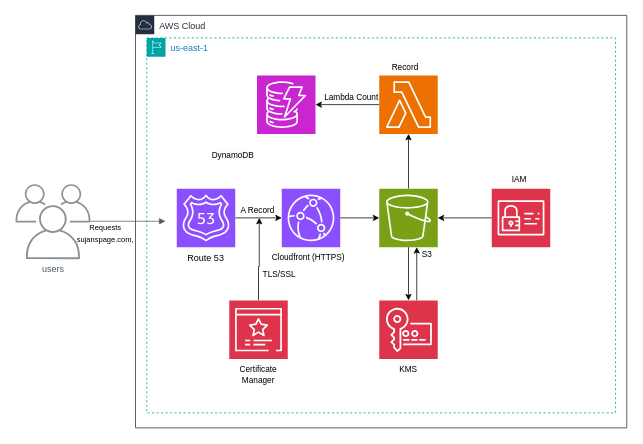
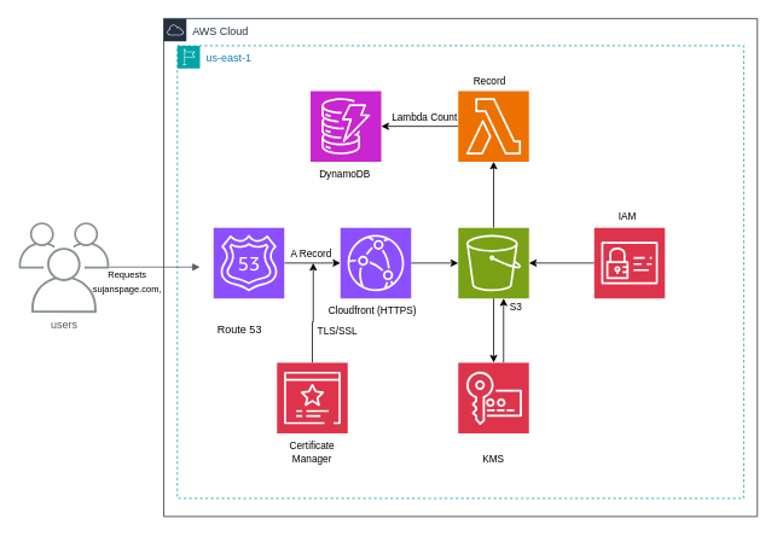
- <mxCell id="25" value="&lt;span style=&quot;color: rgb(0, 0, 0); font-family: Helvetica; font-size: 11px; font-style: normal; font-variant-ligatures: normal; font-variant-caps: normal; font-weight: 400; letter-spacing: normal; orphans: 2; text-align: center; text-indent: 0px; text-transform: none; widows: 2; word-spacing: 0px; -webkit-text-stroke-width: 0px; white-space: normal; background-color: rgb(251, 251, 251); text-decoration-thickness: initial; text-decoration-style: initial; text-decoration-color: initial; display: inline !important; float: none;&quot;&gt;DynamoDB&lt;/span&gt;" style="text;whiteSpace=wrap;html=1;" vertex="1" parent="3"><mxGeometry x="85" y="143" width="80" height="40" as="geometry" /></mxCell>
+ <mxCell id="25" value="&lt;span style=&quot;color: rgb(0, 0, 0); font-family: Helvetica; font-size: 11px; font-style: normal; font-variant-ligatures: normal; font-variant-caps: normal; font-weight: 400; letter-spacing: normal; orphans: 2; text-align: center; text-indent: 0px; text-transform: none; widows: 2; word-spacing: 0px; -webkit-text-stroke-width: 0px; white-space: normal; background-color: rgb(251, 251, 251); text-decoration-thickness: initial; text-decoration-style: initial; text-decoration-color: initial; display: inline !important; float: none;&quot;&gt;DynamoDB&lt;/span&gt;" style="text;whiteSpace=wrap;html=1;" vertex="1" parent="3"><mxGeometry x="155" y="128" width="80" height="40" as="geometry" /></mxCell>
- <mxCell id="24" value="Route 53" style="text;html=1;align=center;verticalAlign=middle;whiteSpace=wrap;rounded=0;" vertex="1" parent="3"><mxGeometry x="49" y="279" width="60" height="30" as="geometry" /></mxCell>
+ <mxCell id="24" value="Route 53" style="text;html=1;align=center;verticalAlign=middle;whiteSpace=wrap;rounded=0;" vertex="1" parent="3"><mxGeometry x="39" y="299" width="60" height="30" as="geometry" /></mxCell>
- <mxCell id="28" value="&lt;span style=&quot;color: rgb(0, 0, 0); font-family: Helvetica; font-size: 11px; font-style: normal; font-variant-ligatures: normal; font-variant-caps: normal; font-weight: 400; letter-spacing: normal; orphans: 2; text-align: center; text-indent: 0px; text-transform: none; widows: 2; word-spacing: 0px; -webkit-text-stroke-width: 0px; white-space: normal; background-color: rgb(251, 251, 251); text-decoration-thickness: initial; text-decoration-style: initial; text-decoration-color: initial; display: inline !important; float: none;&quot;&gt;KMS&lt;/span&gt;" style="text;whiteSpace=wrap;html=1;" vertex="1" parent="3"><mxGeometry x="335" y="428" width="80" height="40" as="geometry" /></mxCell>
+ <mxCell id="28" value="&lt;span style=&quot;color: rgb(0, 0, 0); font-family: Helvetica; font-size: 11px; font-style: normal; font-variant-ligatures: normal; font-variant-caps: normal; font-weight: 400; letter-spacing: normal; orphans: 2; text-align: center; text-indent: 0px; text-transform: none; widows: 2; word-spacing: 0px; -webkit-text-stroke-width: 0px; white-space: normal; background-color: rgb(251, 251, 251); text-decoration-thickness: initial; text-decoration-style: initial; text-decoration-color: initial; display: inline !important; float: none;&quot;&gt;KMS&lt;/span&gt;" style="text;whiteSpace=wrap;html=1;" vertex="1" parent="3"><mxGeometry x="335" y="443" width="80" height="40" as="geometry" /></mxCell>
